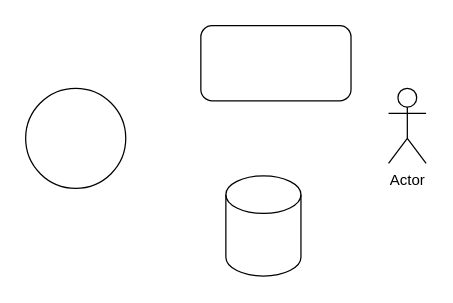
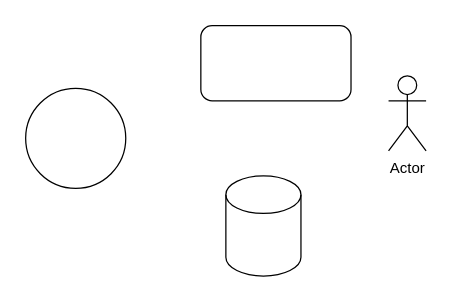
- <mxCell id="5" value="Actor" style="shape=umlActor;verticalLabelPosition=bottom;verticalAlign=top;html=1;outlineConnect=0;" vertex="1" parent="1"><mxGeometry x="310" y="70" width="30" height="60" as="geometry" /></mxCell>
+ <mxCell id="5" value="Actor" style="shape=umlActor;verticalLabelPosition=bottom;verticalAlign=top;html=1;outlineConnect=0;" vertex="1" parent="1"><mxGeometry x="310" y="60" width="30" height="60" as="geometry" /></mxCell>
